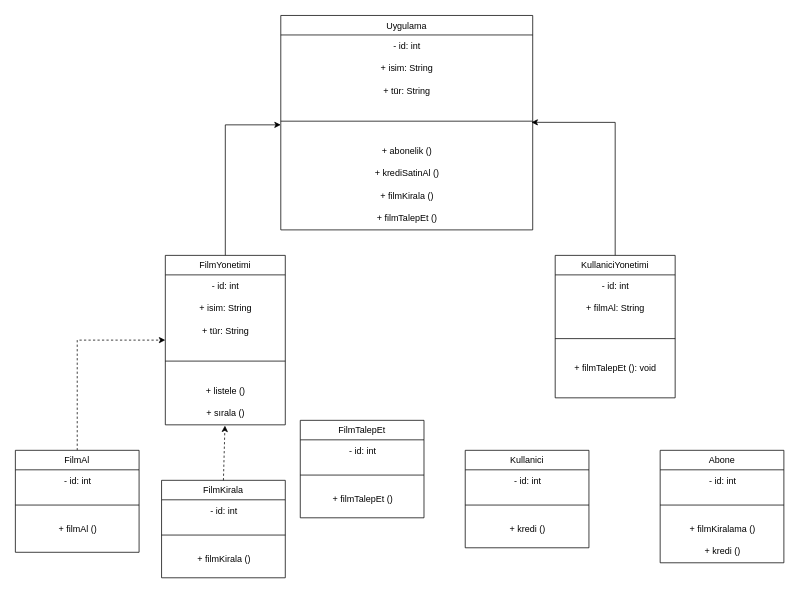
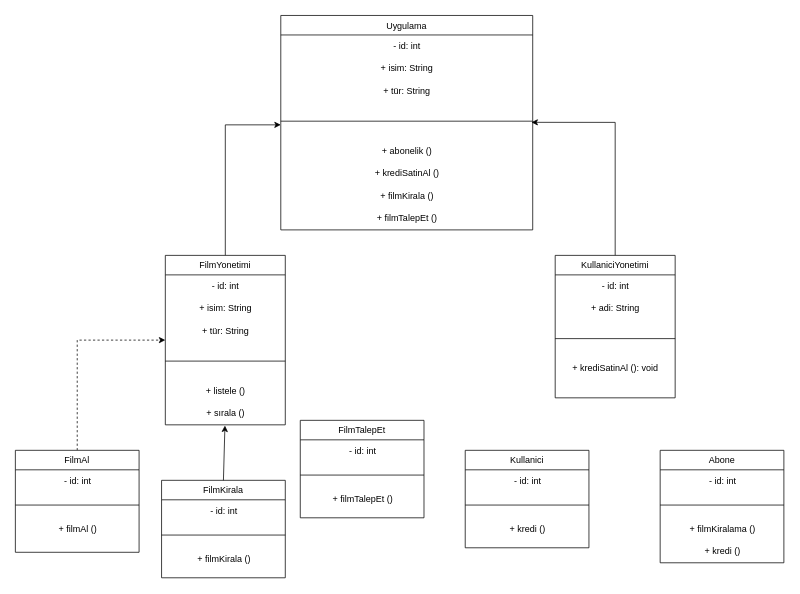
- <mxCell id="14" value="+ filmAl: String" style="text;html=1;align=center;verticalAlign=middle;resizable=0;points=[];autosize=1;strokeColor=none;fillColor=none;" vertex="1" parent="12"><mxGeometry y="56" width="160" height="30" as="geometry" /></mxCell>
+ <mxCell id="14" value="+ adi: String" style="text;html=1;align=center;verticalAlign=middle;resizable=0;points=[];autosize=1;strokeColor=none;fillColor=none;" vertex="1" parent="12"><mxGeometry y="56" width="160" height="30" as="geometry" /></mxCell>
- <mxCell id="16" value="+ filmTalepEt (): void" style="text;html=1;align=center;verticalAlign=middle;resizable=0;points=[];autosize=1;strokeColor=none;fillColor=none;" vertex="1" parent="12"><mxGeometry y="136" width="160" height="30" as="geometry" /></mxCell>
+ <mxCell id="16" value="+ krediSatinAl (): void" style="text;html=1;align=center;verticalAlign=middle;resizable=0;points=[];autosize=1;strokeColor=none;fillColor=none;" vertex="1" parent="12"><mxGeometry y="136" width="160" height="30" as="geometry" /></mxCell>
- <mxCell id="38" value="" style="endArrow=classic;html=1;rounded=0;exitX=0.5;exitY=0;exitDx=0;exitDy=0;entryX=0.497;entryY=1.033;entryDx=0;entryDy=0;entryPerimeter=0;dashed=1;" edge="1" parent="1" source="30" target="24"><mxGeometry width="50" height="50" relative="1" as="geometry"><mxPoint x="420" y="650" as="sourcePoint" /><mxPoint x="470" y="600" as="targetPoint" /></mxGeometry></mxCell>
+ <mxCell id="38" value="" style="endArrow=classic;html=1;rounded=0;exitX=0.5;exitY=0;exitDx=0;exitDy=0;entryX=0.497;entryY=1.033;entryDx=0;entryDy=0;entryPerimeter=0;" edge="1" parent="1" source="30" target="24"><mxGeometry width="50" height="50" relative="1" as="geometry"><mxPoint x="420" y="650" as="sourcePoint" /><mxPoint x="470" y="600" as="targetPoint" /></mxGeometry></mxCell>
